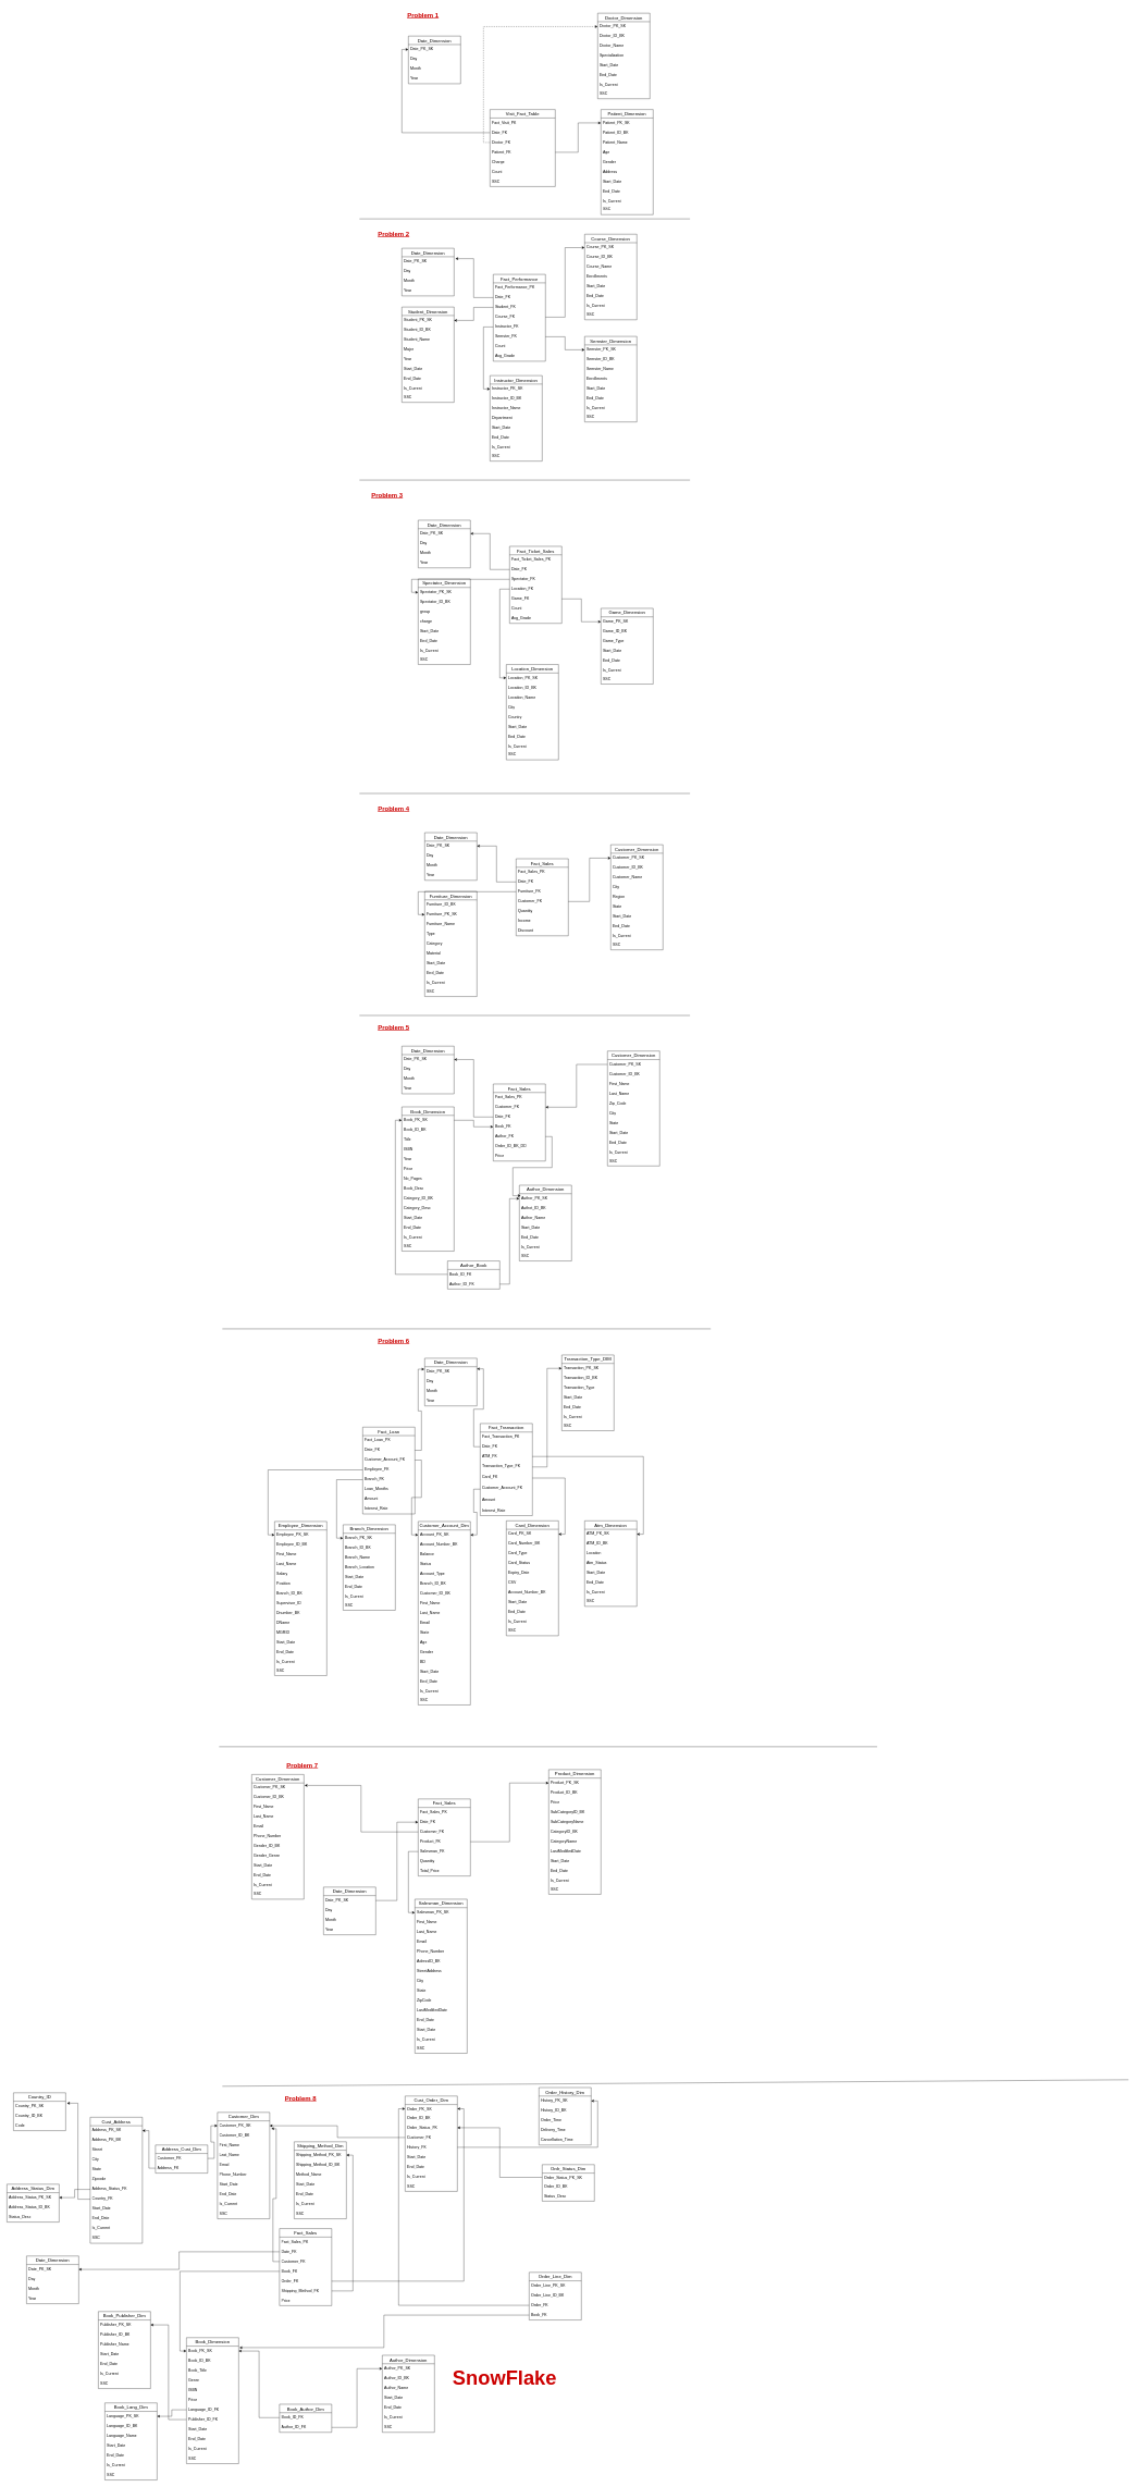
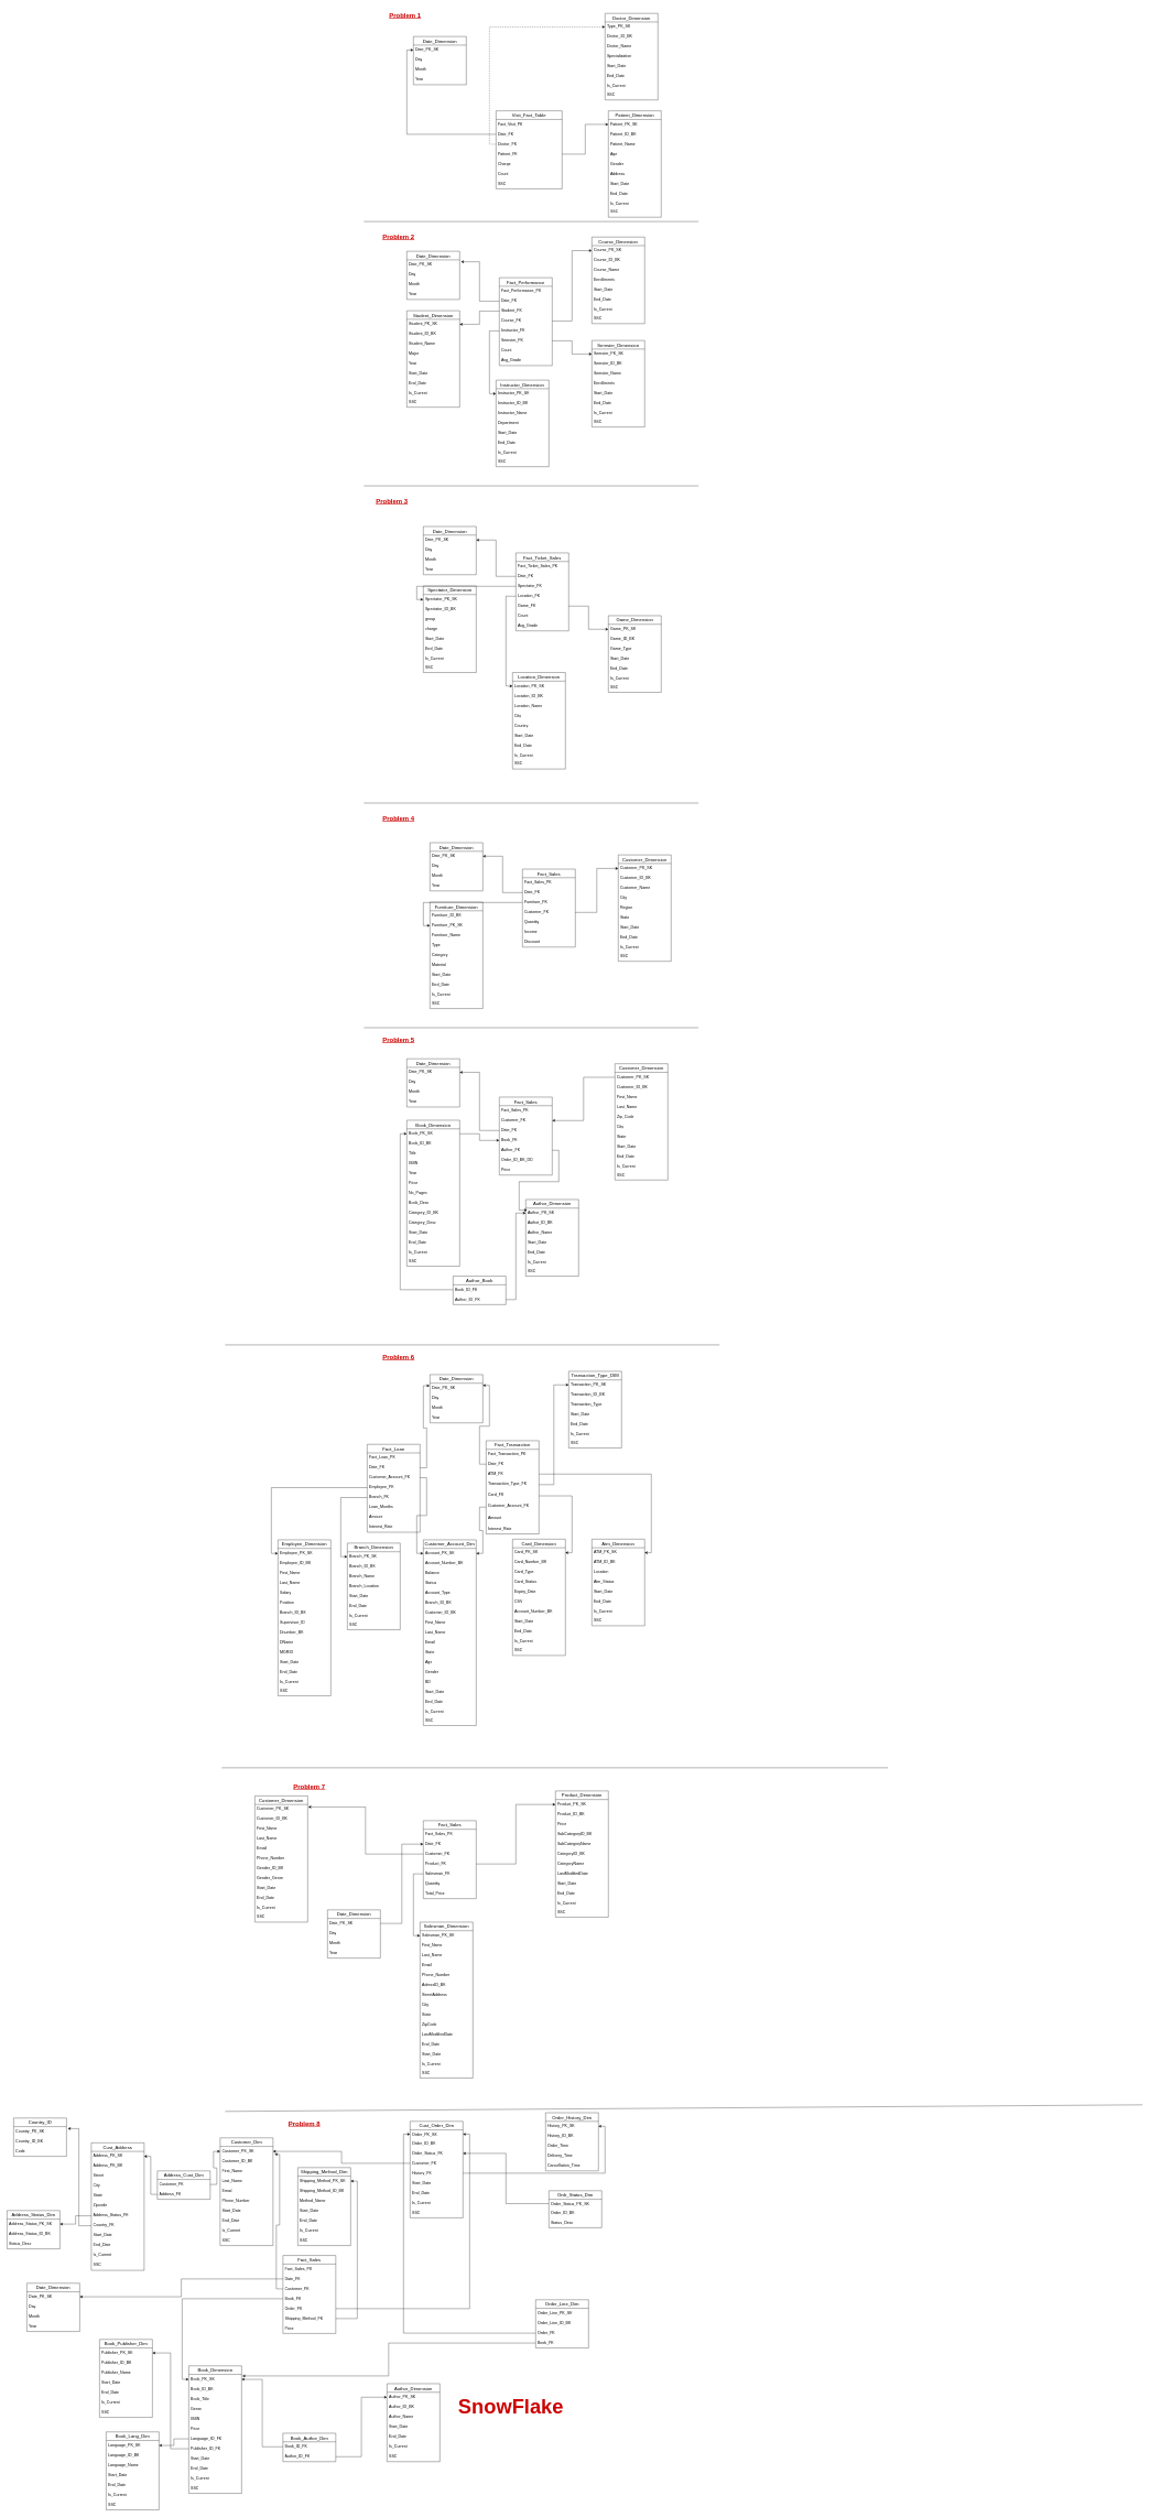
- <mxCell id="38" value="&lt;b&gt;&lt;font style=&quot;font-size: 20px; color: rgb(204, 0, 0);&quot;&gt;&lt;u style=&quot;&quot;&gt;&lt;font style=&quot;&quot;&gt;Problem&lt;/font&gt;&lt;font style=&quot;&quot;&gt; 1&lt;/font&gt;&lt;/u&gt;&lt;/font&gt;&lt;/b&gt;" style="text;html=1;align=center;verticalAlign=middle;whiteSpace=wrap;rounded=0;" vertex="1" parent="1"><mxGeometry x="1220" y="20" width="150" height="50" as="geometry" /></mxCell>
+ <mxCell id="38" value="&lt;b&gt;&lt;font style=&quot;font-size: 20px; color: rgb(204, 0, 0);&quot;&gt;&lt;u style=&quot;&quot;&gt;&lt;font style=&quot;&quot;&gt;Problem&lt;/font&gt;&lt;font style=&quot;&quot;&gt; 1&lt;/font&gt;&lt;/u&gt;&lt;/font&gt;&lt;/b&gt;" style="text;html=1;align=center;verticalAlign=middle;whiteSpace=wrap;rounded=0;" vertex="1" parent="1"><mxGeometry x="1150" y="20" width="150" height="50" as="geometry" /></mxCell>
- <mxCell id="16" value="Doctor_PK_SK" style="text;strokeColor=none;fillColor=none;spacingLeft=4;spacingRight=4;overflow=hidden;rotatable=0;points=[[0,0.5],[1,0.5]];portConstraint=eastwest;fontSize=12;whiteSpace=wrap;html=1;" vertex="1" parent="15"><mxGeometry y="26" width="160" height="30" as="geometry" /></mxCell>
+ <mxCell id="16" value="Type_PK_SK" style="text;strokeColor=none;fillColor=none;spacingLeft=4;spacingRight=4;overflow=hidden;rotatable=0;points=[[0,0.5],[1,0.5]];portConstraint=eastwest;fontSize=12;whiteSpace=wrap;html=1;" vertex="1" parent="15"><mxGeometry y="26" width="160" height="30" as="geometry" /></mxCell>
- <mxCell id="339" value="&lt;b&gt;&lt;font style=&quot;font-size: 20px; color: rgb(204, 0, 0);&quot;&gt;&lt;u style=&quot;&quot;&gt;&lt;font style=&quot;&quot;&gt;Problem&lt;/font&gt;&lt;font style=&quot;&quot;&gt;&amp;nbsp;7&lt;/font&gt;&lt;/u&gt;&lt;/font&gt;&lt;/b&gt;" style="text;html=1;align=center;verticalAlign=middle;whiteSpace=wrap;rounded=0;" vertex="1" parent="1"><mxGeometry x="850" y="5390" width="150" height="30" as="geometry" /></mxCell>
+ <mxCell id="339" value="&lt;b&gt;&lt;font style=&quot;font-size: 20px; color: rgb(204, 0, 0);&quot;&gt;&lt;u style=&quot;&quot;&gt;&lt;font style=&quot;&quot;&gt;Problem&lt;/font&gt;&lt;font style=&quot;&quot;&gt;&amp;nbsp;7&lt;/font&gt;&lt;/u&gt;&lt;/font&gt;&lt;/b&gt;" style="text;html=1;align=center;verticalAlign=middle;whiteSpace=wrap;rounded=0;" vertex="1" parent="1"><mxGeometry x="860" y="5390" width="150" height="30" as="geometry" /></mxCell>
